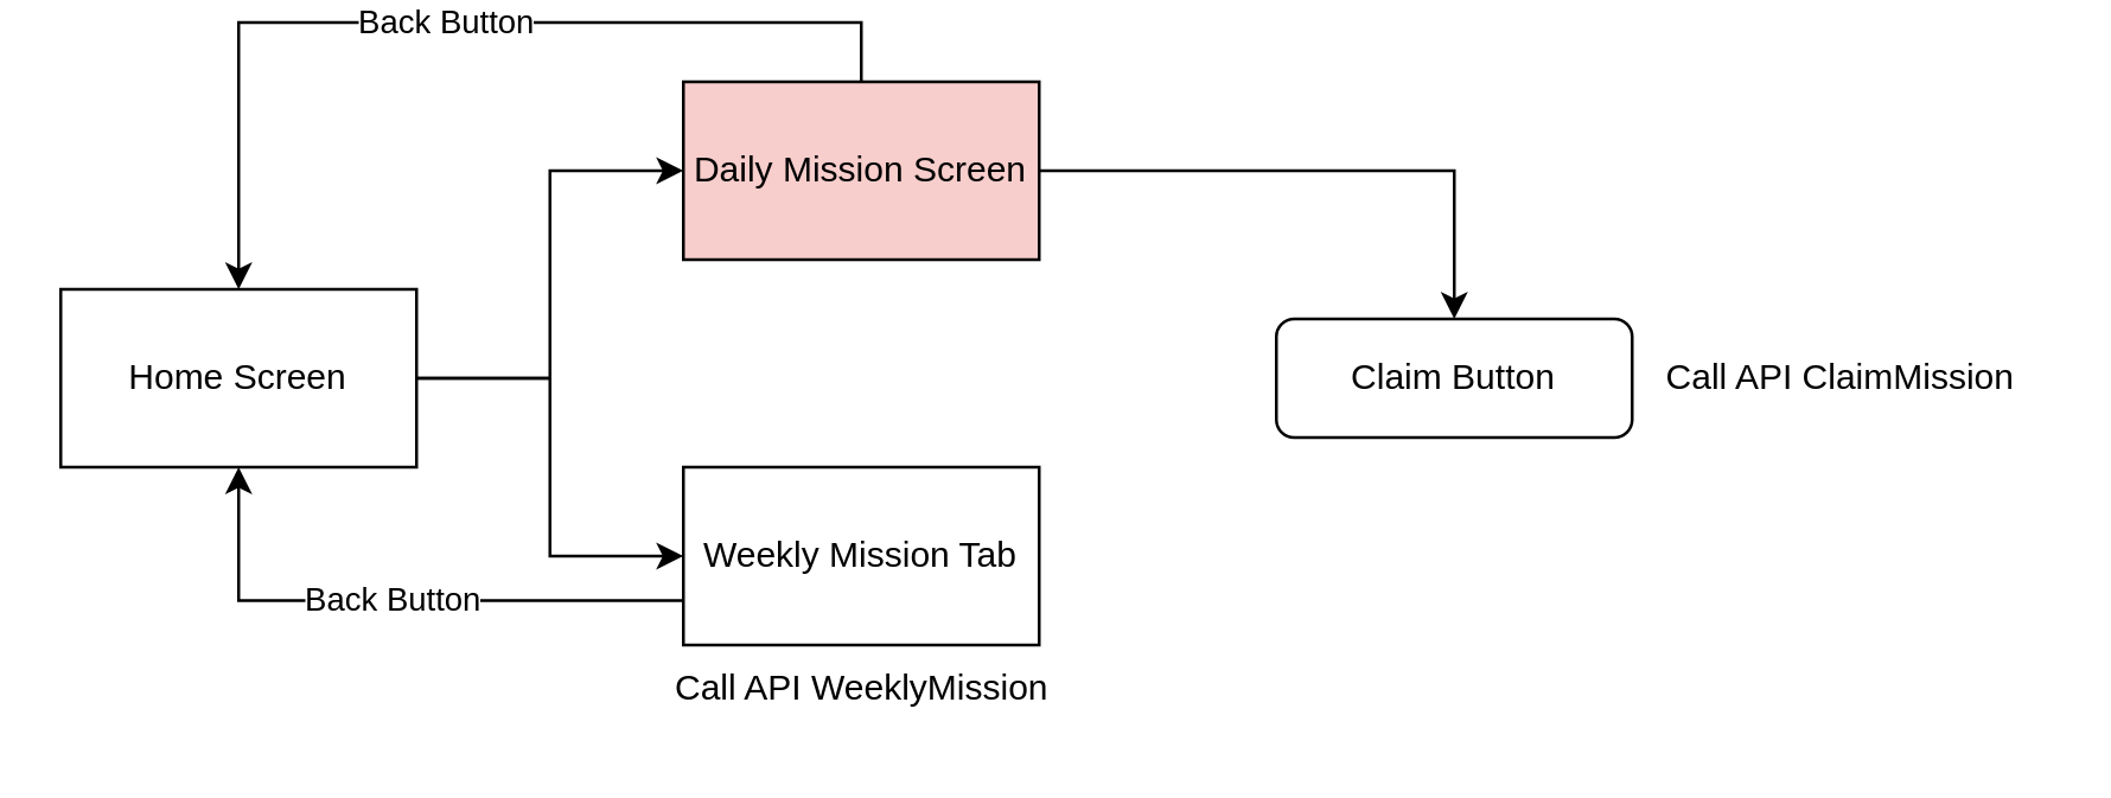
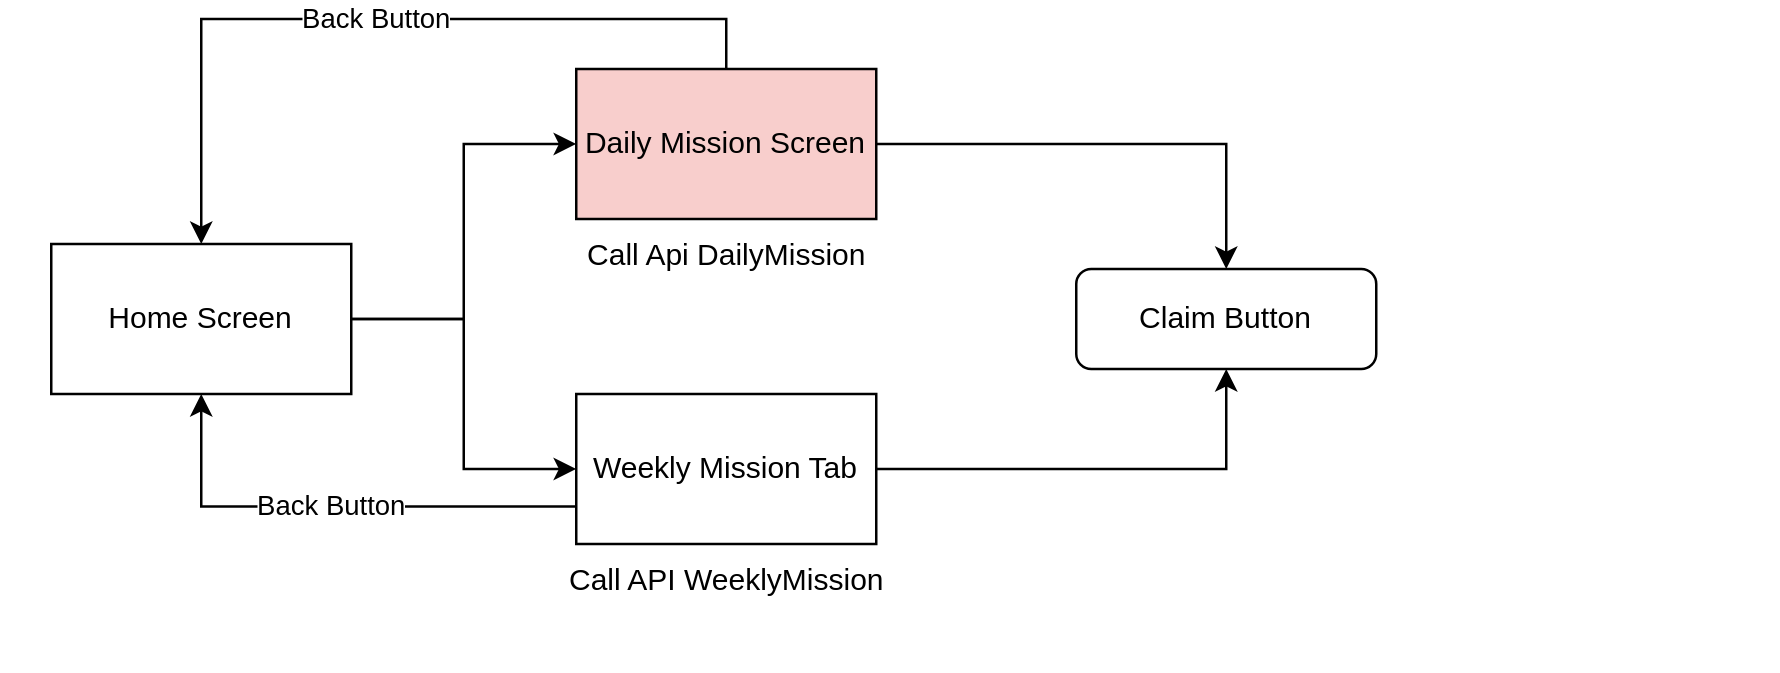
+ <mxCell id="8" value="Call Api DailyMission" style="text;html=1;align=center;verticalAlign=middle;resizable=0;points=[];autosize=1;strokeColor=none;fillColor=none;" vertex="1" parent="1"><mxGeometry x="225" y="80" width="130" height="30" as="geometry" /></mxCell>
- <mxCell id="14" value="Call API ClaimMission" style="text;html=1;align=center;verticalAlign=middle;resizable=0;points=[];autosize=1;strokeColor=none;fillColor=none;" vertex="1" parent="1"><mxGeometry x="550" y="105" width="140" height="30" as="geometry" /></mxCell>
+ <mxCell id="9" style="edgeStyle=orthogonalEdgeStyle;rounded=0;orthogonalLoop=1;jettySize=auto;html=1;exitX=1;exitY=0.5;exitDx=0;exitDy=0;entryX=0.5;entryY=1;entryDx=0;entryDy=0;" edge="1" parent="1" source="11" target="13"><mxGeometry relative="1" as="geometry" /></mxCell>
